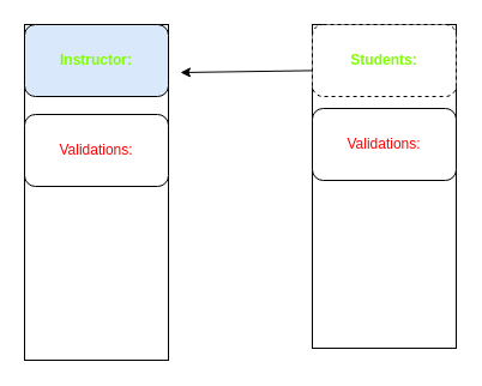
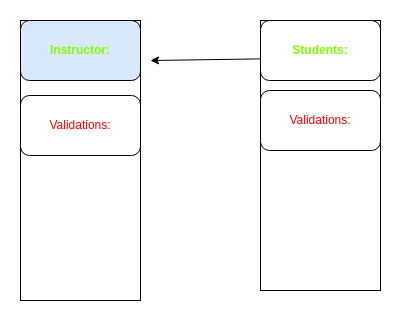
- <mxCell id="5" value="&lt;b&gt;Students:&lt;/b&gt;" style="rounded=1;whiteSpace=wrap;html=1;fontColor=#80FF00;dashed=1;" vertex="1" parent="1"><mxGeometry x="260" y="20" width="120" height="60" as="geometry" /></mxCell>
+ <mxCell id="5" value="&lt;b&gt;Students:&lt;/b&gt;" style="rounded=1;whiteSpace=wrap;html=1;fontColor=#80FF00;" vertex="1" parent="1"><mxGeometry x="260" y="20" width="120" height="60" as="geometry" /></mxCell>
